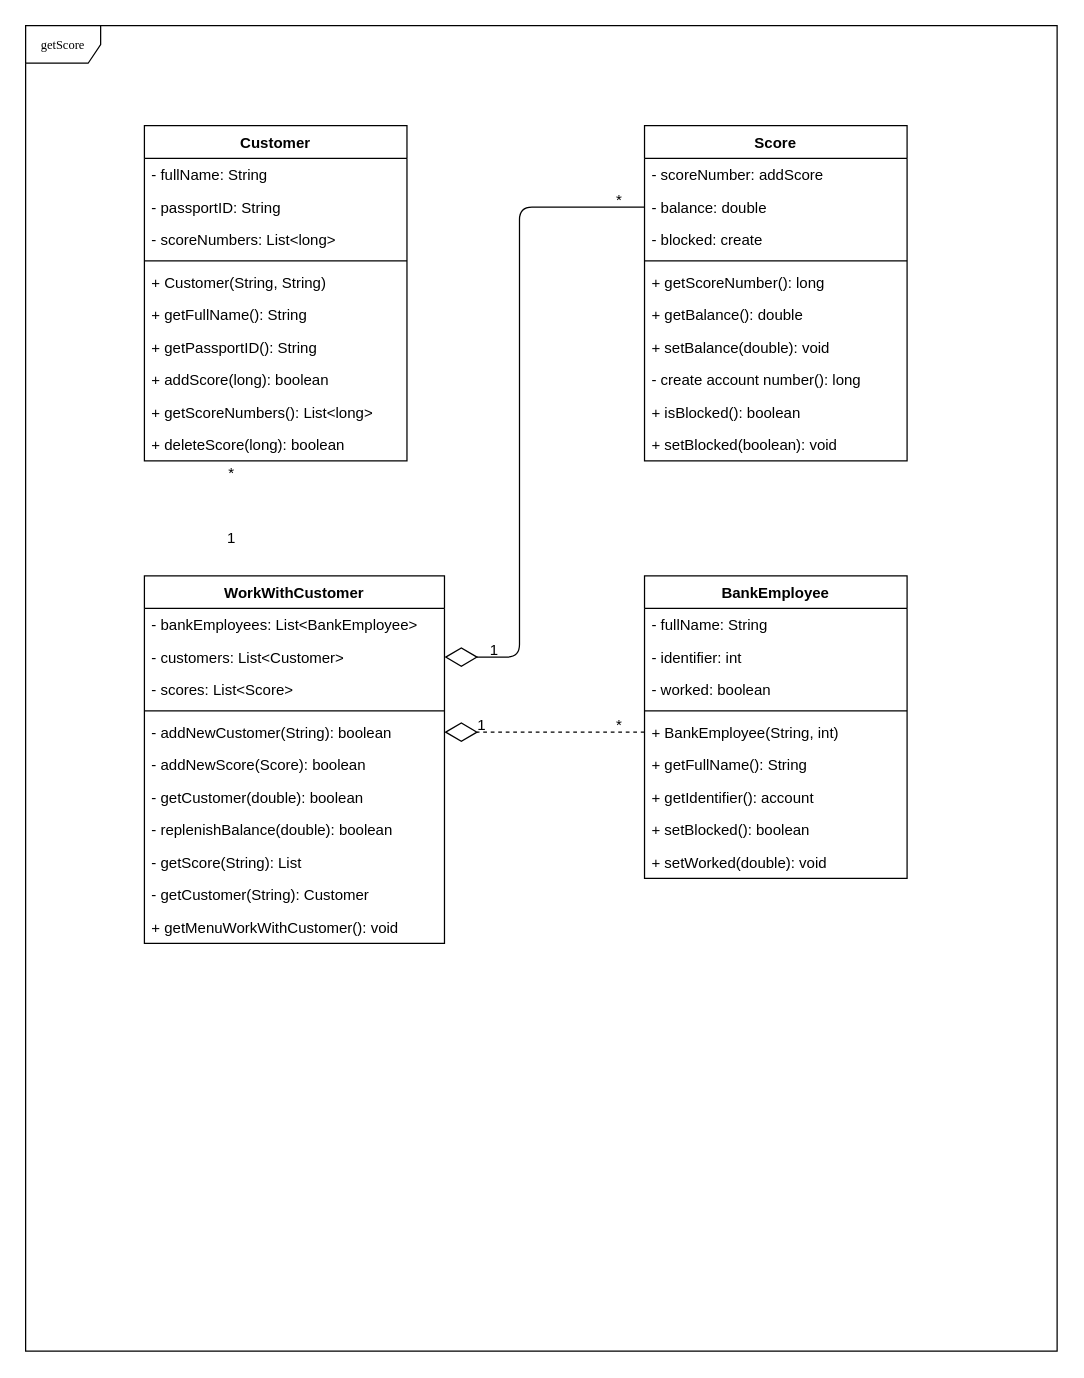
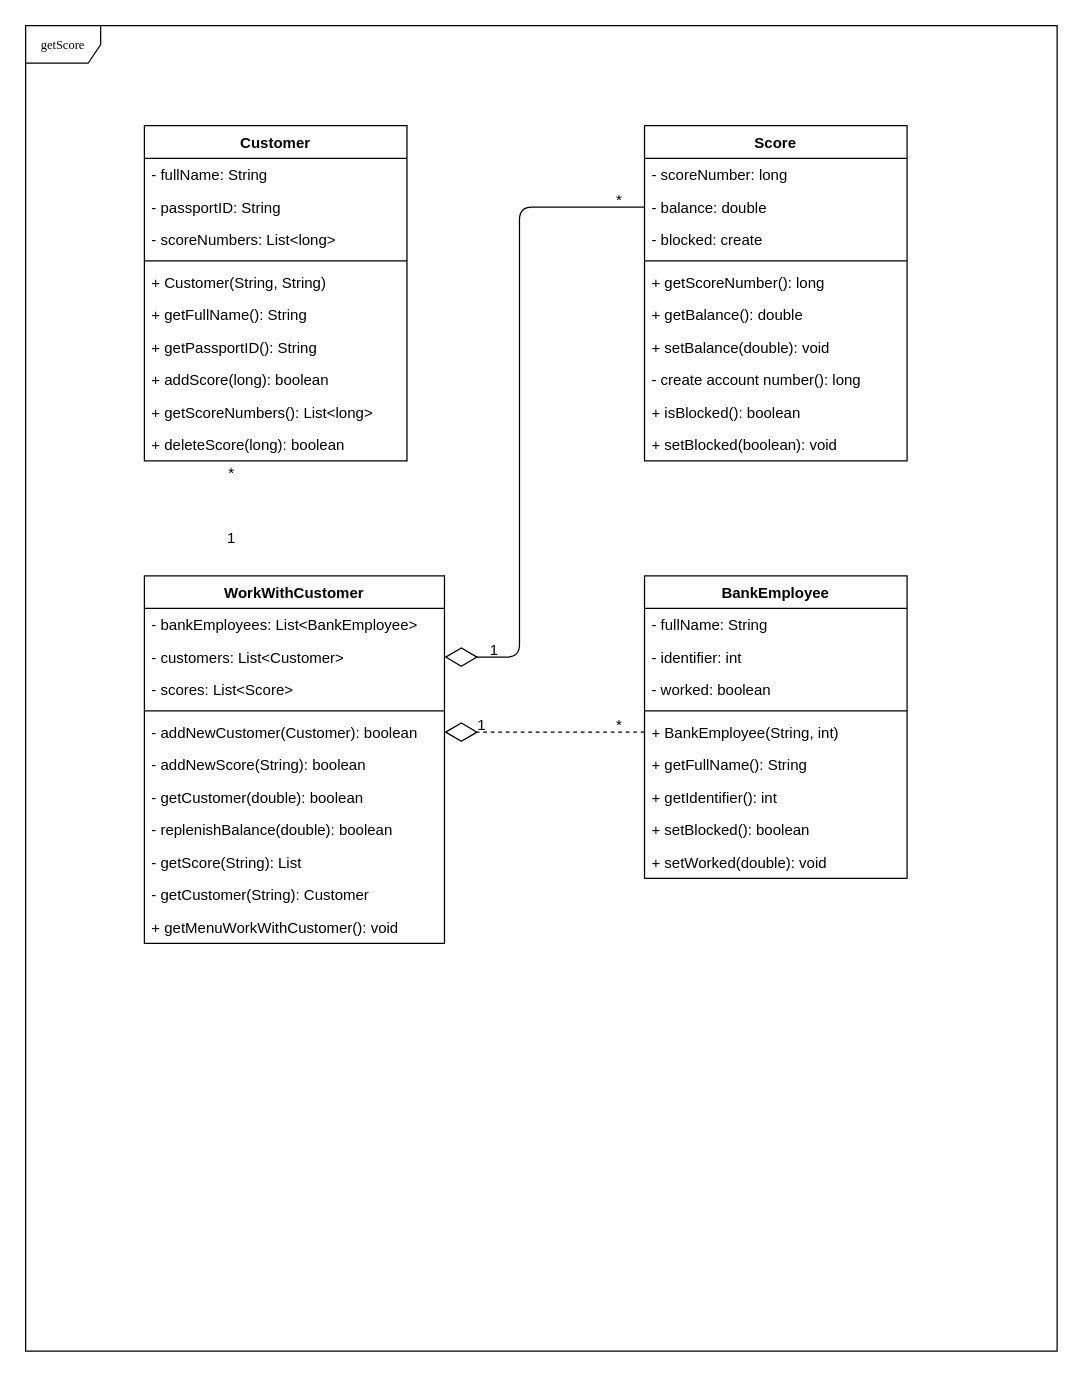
- <mxCell id="4" value="- scoreNumber: addScore" style="text;strokeColor=none;fillColor=none;align=left;verticalAlign=top;spacingLeft=4;spacingRight=4;overflow=hidden;rotatable=0;points=[[0,0.5],[1,0.5]];portConstraint=eastwest;" vertex="1" parent="3"><mxGeometry y="26" width="210" height="26" as="geometry" /></mxCell>
+ <mxCell id="4" value="- scoreNumber: long" style="text;strokeColor=none;fillColor=none;align=left;verticalAlign=top;spacingLeft=4;spacingRight=4;overflow=hidden;rotatable=0;points=[[0,0.5],[1,0.5]];portConstraint=eastwest;" vertex="1" parent="3"><mxGeometry y="26" width="210" height="26" as="geometry" /></mxCell>
- <mxCell id="40" value="- addNewCustomer(String): boolean" style="text;strokeColor=none;fillColor=none;align=left;verticalAlign=top;spacingLeft=4;spacingRight=4;overflow=hidden;rotatable=0;points=[[0,0.5],[1,0.5]];portConstraint=eastwest;" vertex="1" parent="35"><mxGeometry y="112" width="240" height="26" as="geometry" /></mxCell>
+ <mxCell id="40" value="- addNewCustomer(Customer): boolean" style="text;strokeColor=none;fillColor=none;align=left;verticalAlign=top;spacingLeft=4;spacingRight=4;overflow=hidden;rotatable=0;points=[[0,0.5],[1,0.5]];portConstraint=eastwest;" vertex="1" parent="35"><mxGeometry y="112" width="240" height="26" as="geometry" /></mxCell>
- <mxCell id="41" value="- addNewScore(Score): boolean" style="text;strokeColor=none;fillColor=none;align=left;verticalAlign=top;spacingLeft=4;spacingRight=4;overflow=hidden;rotatable=0;points=[[0,0.5],[1,0.5]];portConstraint=eastwest;" vertex="1" parent="35"><mxGeometry y="138" width="240" height="26" as="geometry" /></mxCell>
+ <mxCell id="41" value="- addNewScore(String): boolean" style="text;strokeColor=none;fillColor=none;align=left;verticalAlign=top;spacingLeft=4;spacingRight=4;overflow=hidden;rotatable=0;points=[[0,0.5],[1,0.5]];portConstraint=eastwest;" vertex="1" parent="35"><mxGeometry y="138" width="240" height="26" as="geometry" /></mxCell>
- <mxCell id="32" value="+ getIdentifier(): account" style="text;strokeColor=none;fillColor=none;align=left;verticalAlign=top;spacingLeft=4;spacingRight=4;overflow=hidden;rotatable=0;points=[[0,0.5],[1,0.5]];portConstraint=eastwest;" vertex="1" parent="25"><mxGeometry y="164" width="210" height="26" as="geometry" /></mxCell>
+ <mxCell id="32" value="+ getIdentifier(): int" style="text;strokeColor=none;fillColor=none;align=left;verticalAlign=top;spacingLeft=4;spacingRight=4;overflow=hidden;rotatable=0;points=[[0,0.5],[1,0.5]];portConstraint=eastwest;" vertex="1" parent="25"><mxGeometry y="164" width="210" height="26" as="geometry" /></mxCell>
